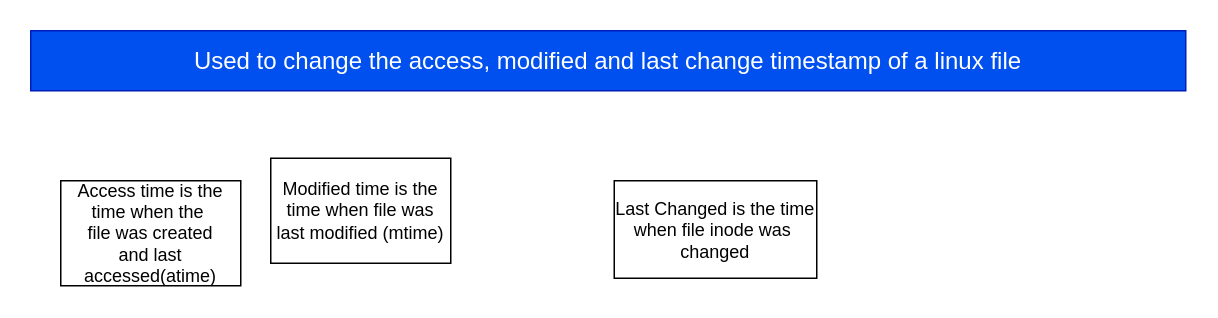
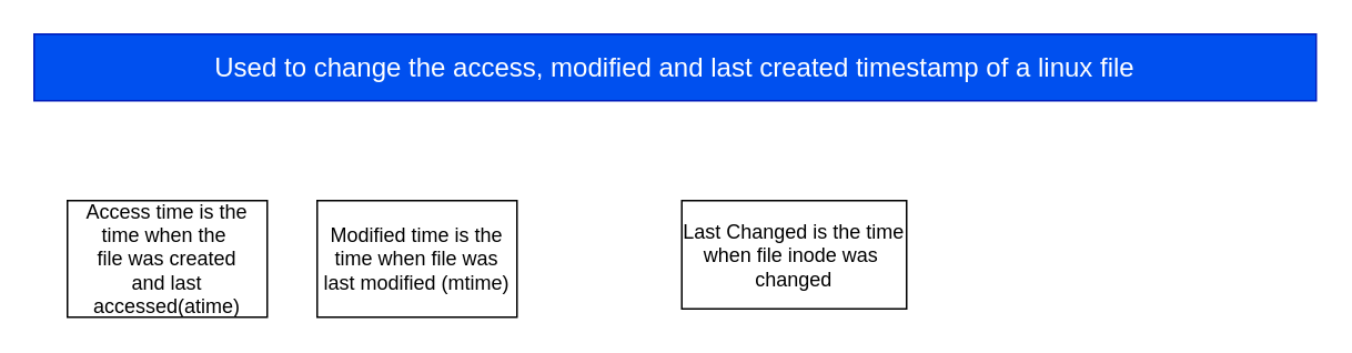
- <mxCell id="2" value="&lt;font style=&quot;font-size: 16px;&quot;&gt;Used to change the access, modified and last change timestamp of a linux file&lt;/font&gt;" style="rounded=0;whiteSpace=wrap;html=1;fillColor=#0050ef;fontColor=#ffffff;strokeColor=#001DBC;" parent="1" vertex="1"><mxGeometry x="20" y="20" width="770" height="40" as="geometry" /></mxCell>
+ <mxCell id="2" value="&lt;font style=&quot;font-size: 16px;&quot;&gt;Used to change the access, modified and last created timestamp of a linux file&lt;/font&gt;" style="rounded=0;whiteSpace=wrap;html=1;fillColor=#0050ef;fontColor=#ffffff;strokeColor=#001DBC;" parent="1" vertex="1"><mxGeometry x="20" y="20" width="770" height="40" as="geometry" /></mxCell>
- <mxCell id="4" value="Modified time is the time when file was last modified (mtime)" style="rounded=0;whiteSpace=wrap;html=1;" parent="1" vertex="1"><mxGeometry x="180" y="105" width="120" height="70" as="geometry" /></mxCell>
+ <mxCell id="4" value="Modified time is the time when file was last modified (mtime)" style="rounded=0;whiteSpace=wrap;html=1;" parent="1" vertex="1"><mxGeometry x="190" y="120" width="120" height="70" as="geometry" /></mxCell>
